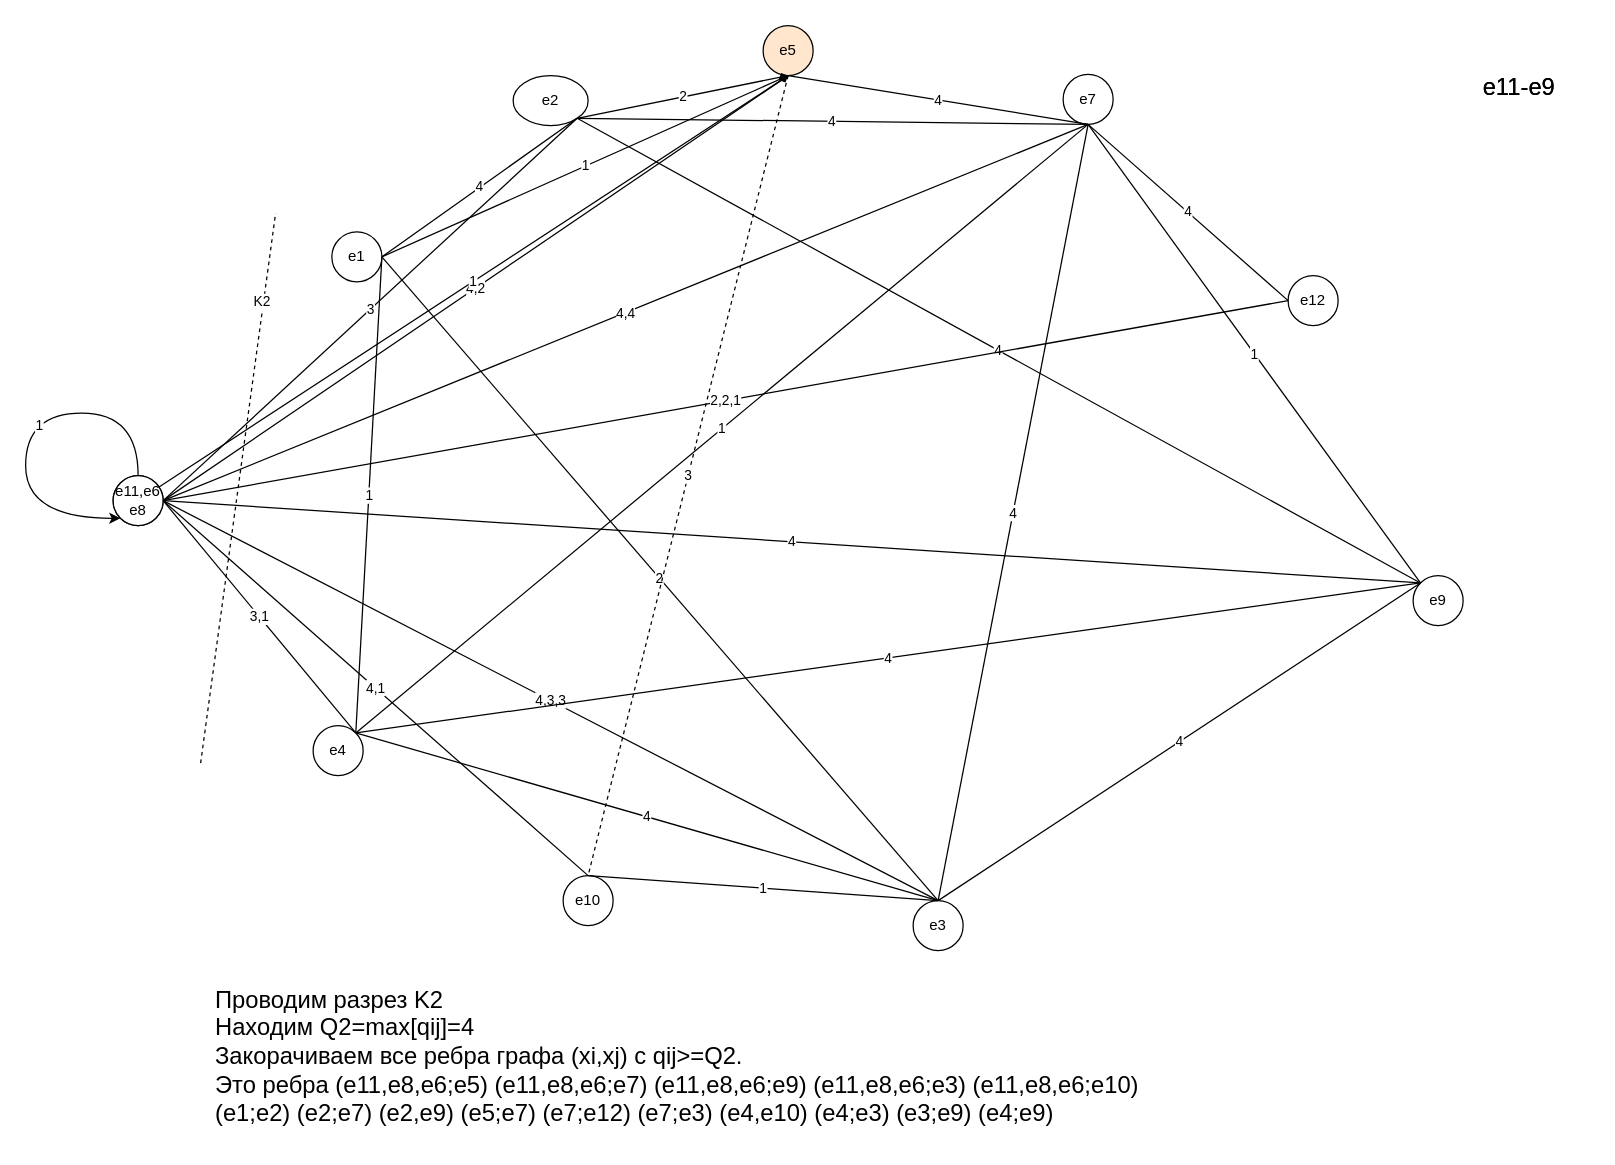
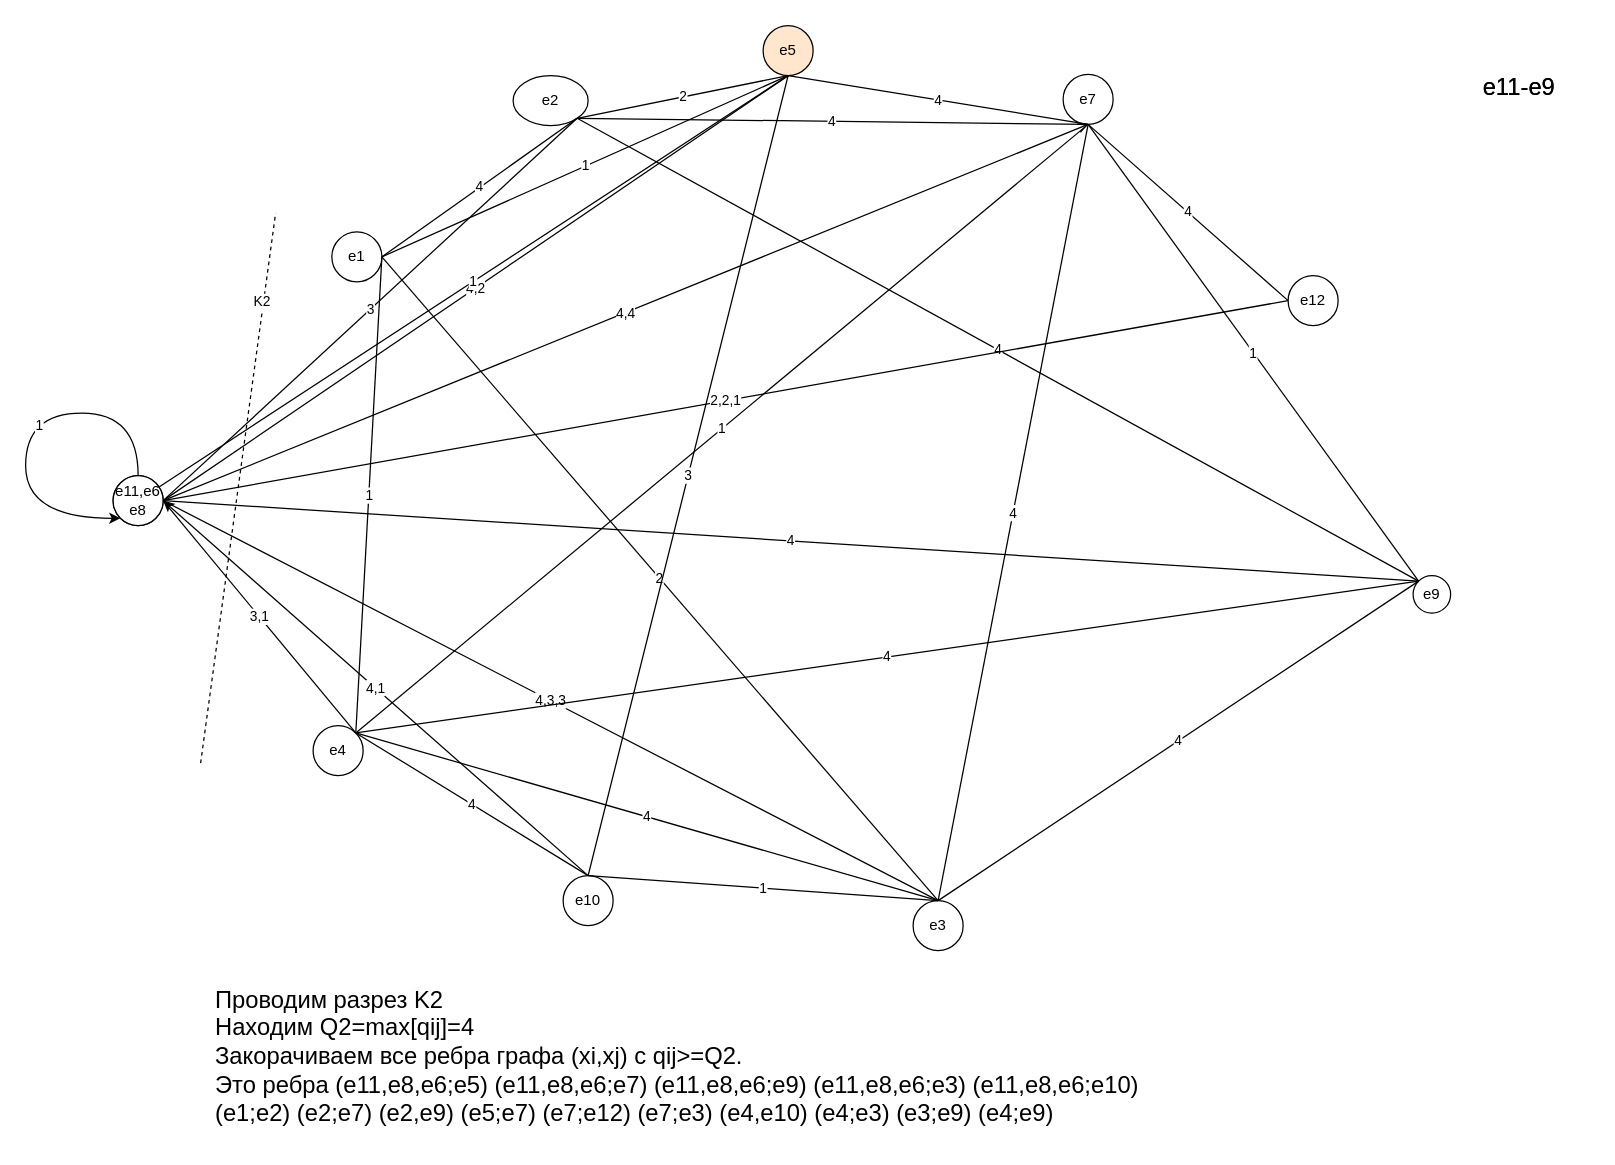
- <mxCell id="18" value="1" style="endArrow=diamond;html=1;shadow=0;exitX=1;exitY=0.5;exitDx=0;exitDy=0;entryX=0.5;entryY=1;entryDx=0;entryDy=0;" edge="1" parent="1" source="4" target="8"><mxGeometry width="50" height="50" relative="1" as="geometry"><mxPoint x="740" y="480" as="sourcePoint" /><mxPoint x="790" y="430" as="targetPoint" /></mxGeometry></mxCell>
+ <mxCell id="18" value="1" style="endArrow=none;html=1;shadow=0;exitX=1;exitY=0.5;exitDx=0;exitDy=0;entryX=0.5;entryY=1;entryDx=0;entryDy=0;" edge="1" parent="1" source="4" target="8"><mxGeometry width="50" height="50" relative="1" as="geometry"><mxPoint x="740" y="480" as="sourcePoint" /><mxPoint x="790" y="430" as="targetPoint" /></mxGeometry></mxCell>
- <mxCell id="38" value="4,4" style="endArrow=none;html=1;shadow=0;exitX=0.5;exitY=0;exitDx=0;exitDy=0;entryX=0.5;entryY=1;entryDx=0;entryDy=0;" edge="1" parent="1" source="13" target="10"><mxGeometry width="50" height="50" relative="1" as="geometry"><mxPoint x="1030" y="770" as="sourcePoint" /><mxPoint x="1080" y="720" as="targetPoint" /></mxGeometry></mxCell>
+ <mxCell id="38" value="4,4" style="endArrow=open;html=1;shadow=0;exitX=0.5;exitY=0;exitDx=0;exitDy=0;entryX=0.5;entryY=1;entryDx=0;entryDy=0;" edge="1" parent="1" source="13" target="10"><mxGeometry width="50" height="50" relative="1" as="geometry"><mxPoint x="1030" y="770" as="sourcePoint" /><mxPoint x="1080" y="720" as="targetPoint" /></mxGeometry></mxCell>
- <mxCell id="11" value="e9" style="ellipse;whiteSpace=wrap;html=1;aspect=fixed;" vertex="1" parent="1"><mxGeometry x="1130" y="460" width="40" height="40" as="geometry" /></mxCell>
+ <mxCell id="11" value="e9" style="ellipse;whiteSpace=wrap;html=1;aspect=fixed;" vertex="1" parent="1"><mxGeometry x="1130" y="460" width="30" height="30" as="geometry" /></mxCell>
- <mxCell id="35" value="3" style="endArrow=none;html=1;shadow=0;exitX=0.5;exitY=1;exitDx=0;exitDy=0;entryX=0.5;entryY=0;entryDx=0;entryDy=0;dashed=1;" edge="1" parent="1" source="8" target="12"><mxGeometry width="50" height="50" relative="1" as="geometry"><mxPoint x="950" y="690" as="sourcePoint" /><mxPoint x="1000" y="640" as="targetPoint" /></mxGeometry></mxCell>
+ <mxCell id="35" value="3" style="endArrow=none;html=1;shadow=0;exitX=0.5;exitY=1;exitDx=0;exitDy=0;entryX=0.5;entryY=0;entryDx=0;entryDy=0;" edge="1" parent="1" source="8" target="12"><mxGeometry width="50" height="50" relative="1" as="geometry"><mxPoint x="950" y="690" as="sourcePoint" /><mxPoint x="1000" y="640" as="targetPoint" /></mxGeometry></mxCell>
+ <mxCell id="29" value="4" style="endArrow=none;html=1;shadow=0;exitX=1;exitY=1;exitDx=0;exitDy=0;entryX=0.5;entryY=0;entryDx=0;entryDy=0;" edge="1" parent="1" source="7" target="12"><mxGeometry width="50" height="50" relative="1" as="geometry"><mxPoint x="880" y="620" as="sourcePoint" /><mxPoint x="930" y="570" as="targetPoint" /></mxGeometry></mxCell>
- <mxCell id="40" value="4,1" style="endArrow=none;html=1;shadow=0;exitX=0.5;exitY=0;exitDx=0;exitDy=0;entryX=0.5;entryY=0;entryDx=0;entryDy=0;" edge="1" parent="1" source="12" target="13"><mxGeometry width="50" height="50" relative="1" as="geometry"><mxPoint x="1070" y="810" as="sourcePoint" /><mxPoint x="1120" y="760" as="targetPoint" /></mxGeometry></mxCell>
+ <mxCell id="40" value="4,1" style="endArrow=classic;html=1;shadow=0;exitX=0.5;exitY=0;exitDx=0;exitDy=0;entryX=0.5;entryY=0;entryDx=0;entryDy=0;" edge="1" parent="1" source="12" target="13"><mxGeometry width="50" height="50" relative="1" as="geometry"><mxPoint x="1070" y="810" as="sourcePoint" /><mxPoint x="1120" y="760" as="targetPoint" /></mxGeometry></mxCell>
